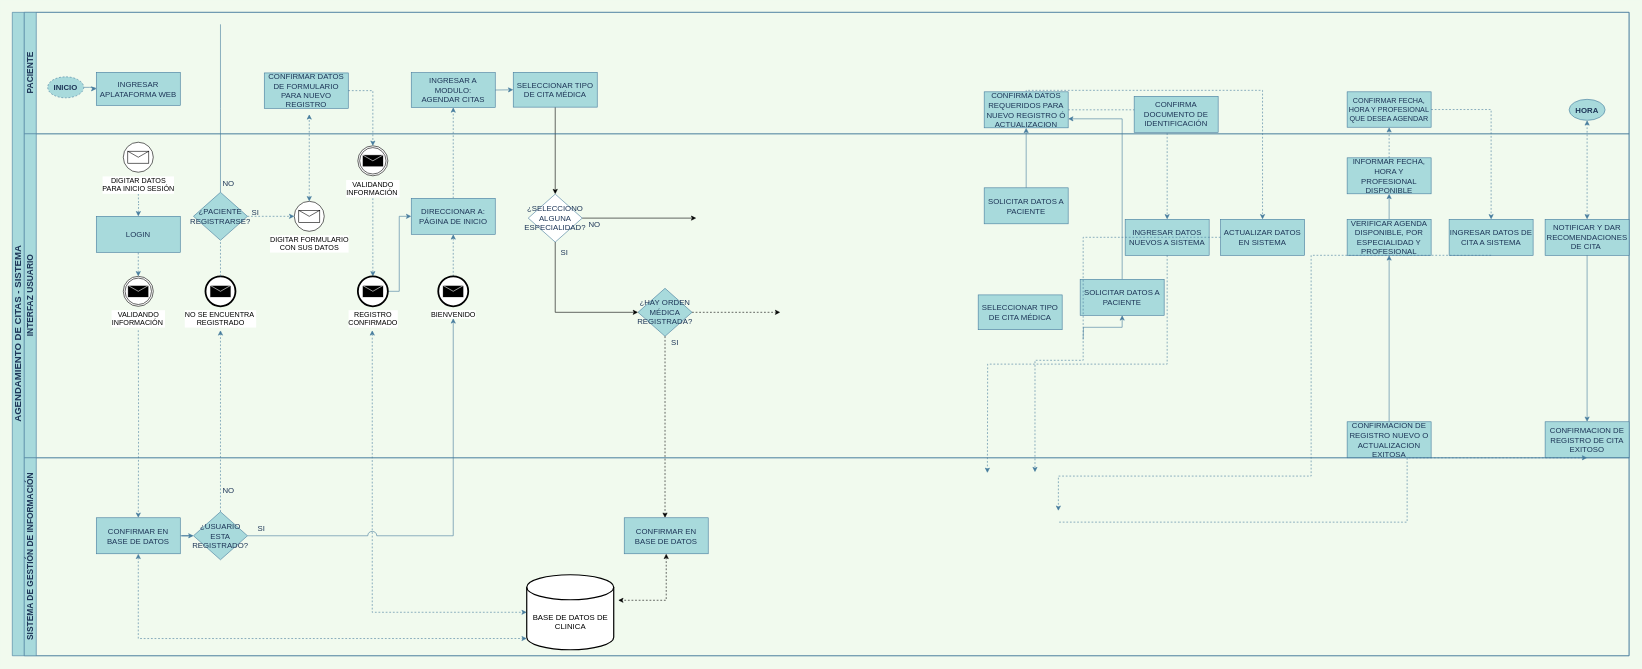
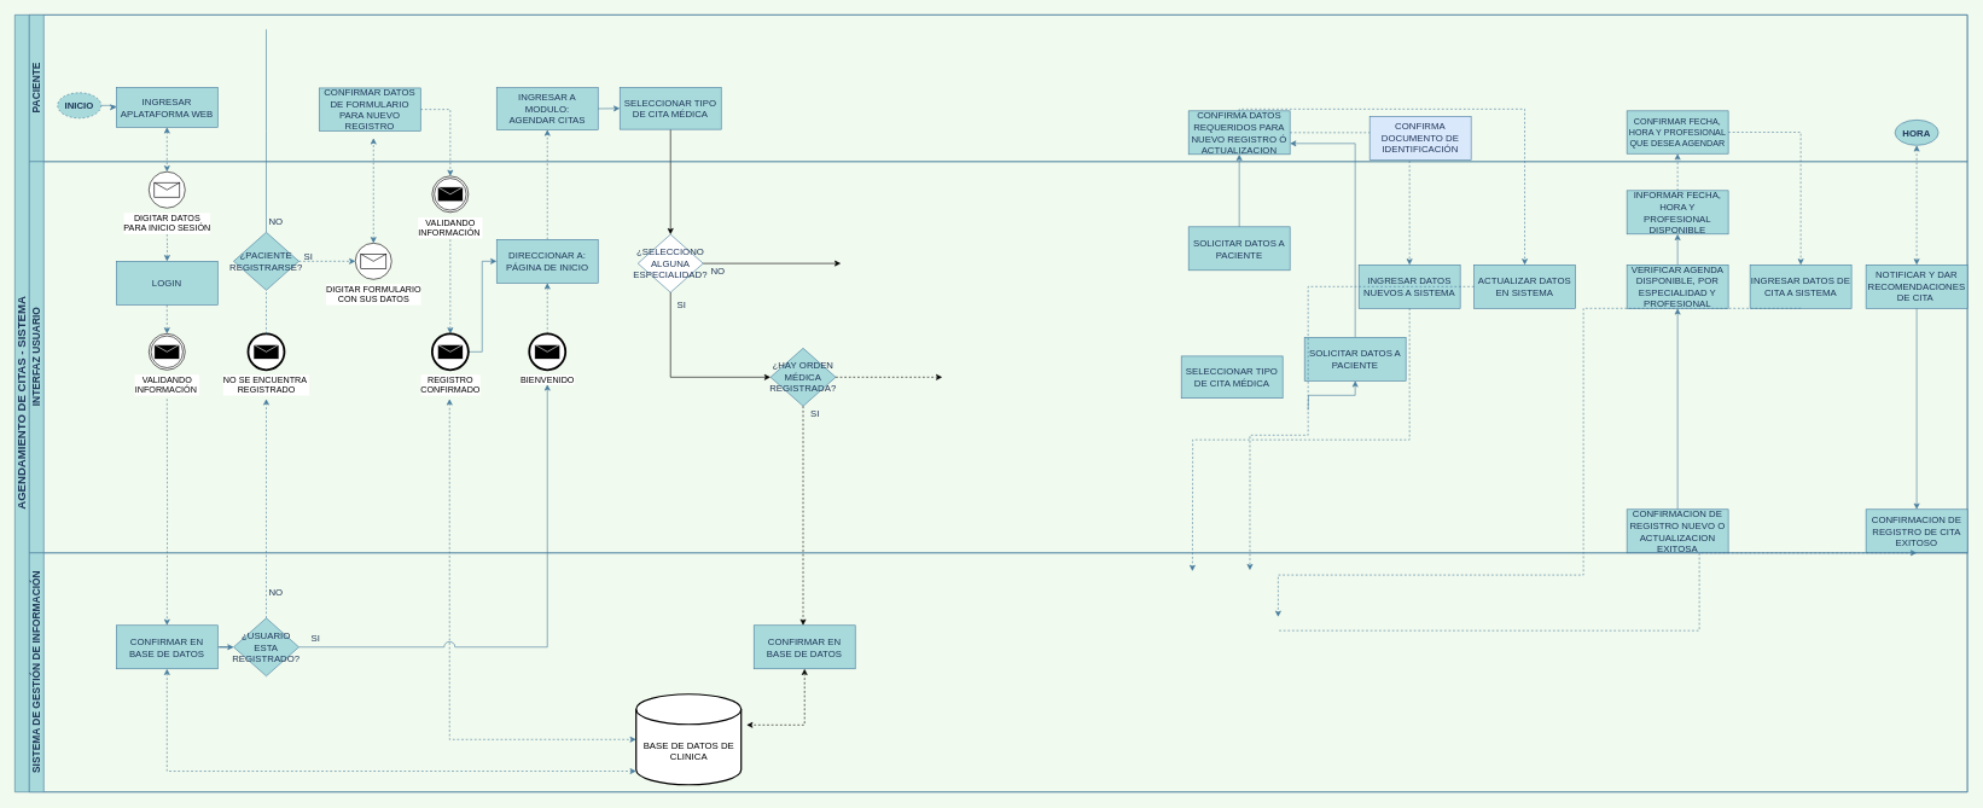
- <mxCell id="40" value="&lt;span style=&quot;font-size: 13px;&quot;&gt;&lt;font style=&quot;vertical-align: inherit; font-size: 13px;&quot;&gt;&lt;font style=&quot;vertical-align: inherit; font-size: 13px;&quot;&gt;CONFIRMA DOCUMENTO DE IDENTIFICACIÓN&lt;/font&gt;&lt;/font&gt;&lt;/span&gt;" style="rounded=0;whiteSpace=wrap;html=1;fontSize=13;fontColor=#1D3557;strokeColor=#457B9D;fillColor=#A8DADC;align=center;verticalAlign=middle;movable=1;resizable=1;rotatable=1;deletable=1;editable=1;connectable=1;" parent="11" vertex="1"><mxGeometry x="1850" y="-62.5" width="140" height="60" as="geometry" /></mxCell>
+ <mxCell id="40" value="&lt;span style=&quot;font-size: 13px;&quot;&gt;&lt;font style=&quot;vertical-align: inherit; font-size: 13px;&quot;&gt;&lt;font style=&quot;vertical-align: inherit; font-size: 13px;&quot;&gt;CONFIRMA DOCUMENTO DE IDENTIFICACIÓN&lt;/font&gt;&lt;/font&gt;&lt;/span&gt;" style="rounded=0;whiteSpace=wrap;html=1;fontSize=13;fontColor=#1D3557;strokeColor=#457B9D;fillColor=#dae8fc;align=center;verticalAlign=middle;movable=1;resizable=1;rotatable=1;deletable=1;editable=1;connectable=1;" parent="11" vertex="1"><mxGeometry x="1850" y="-62.5" width="140" height="60" as="geometry" /></mxCell>
+ <mxCell id="77" style="edgeStyle=orthogonalEdgeStyle;rounded=0;orthogonalLoop=1;jettySize=auto;html=1;startArrow=classic;startFill=1;endArrow=classic;endFill=1;dashed=1;strokeColor=#457B9D;" parent="2" source="6" target="19" edge="1"><mxGeometry relative="1" as="geometry" /></mxCell>
